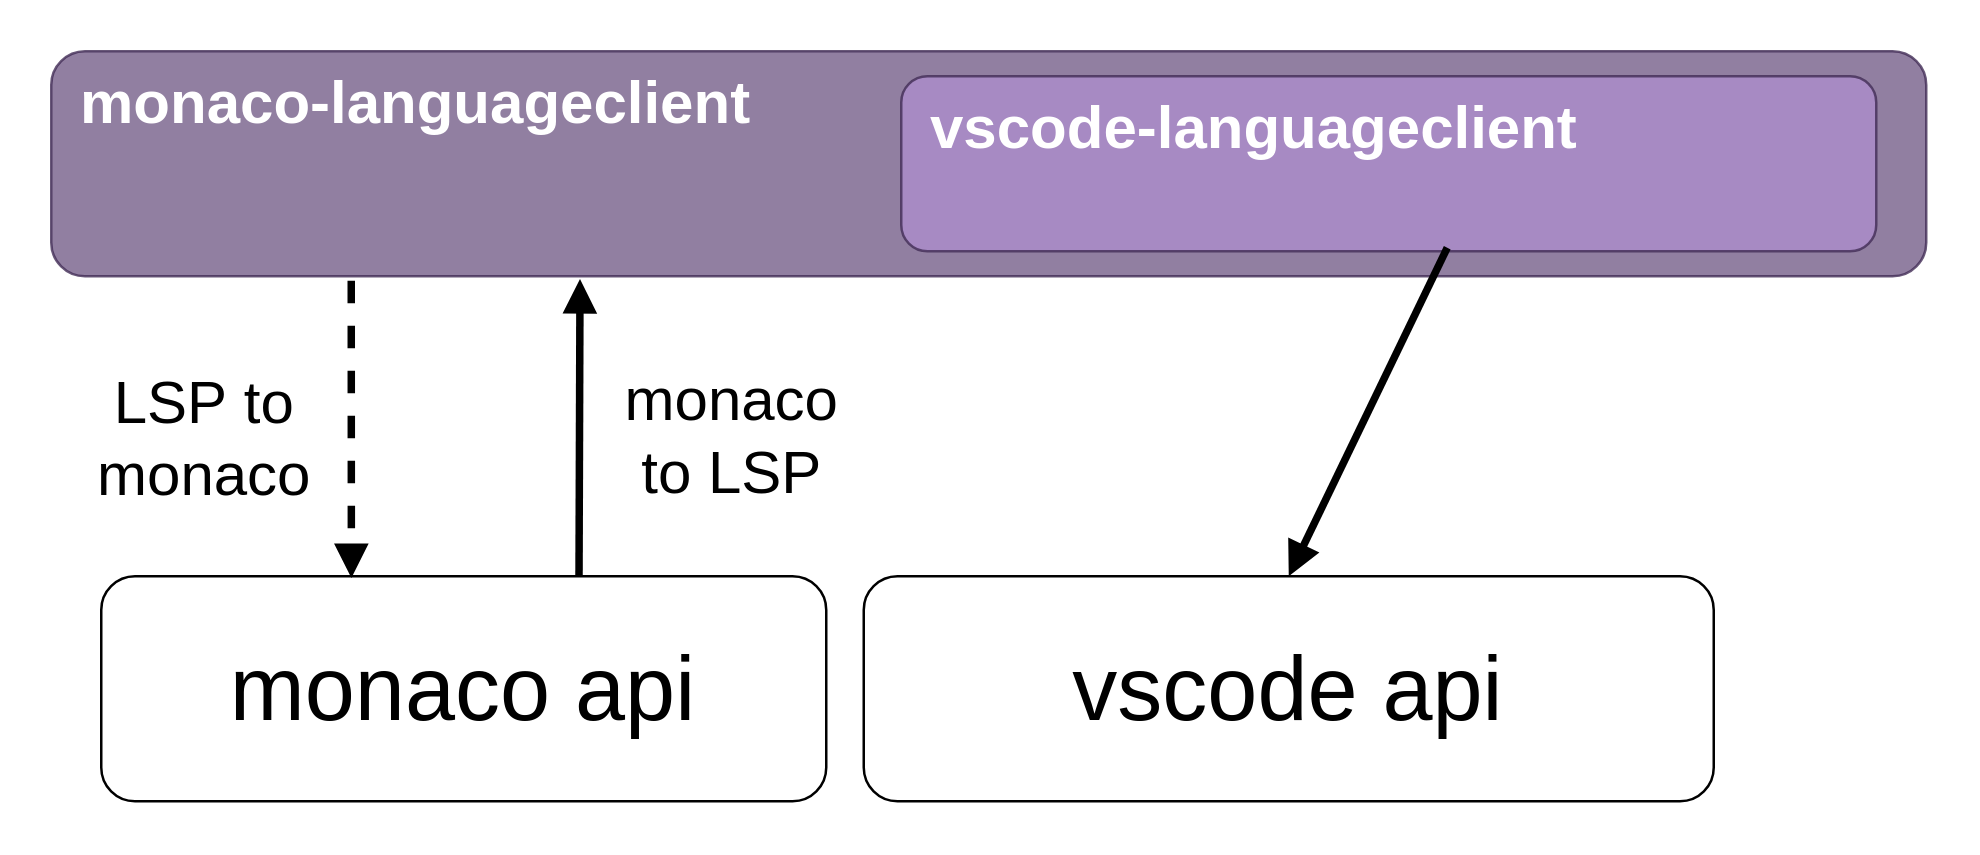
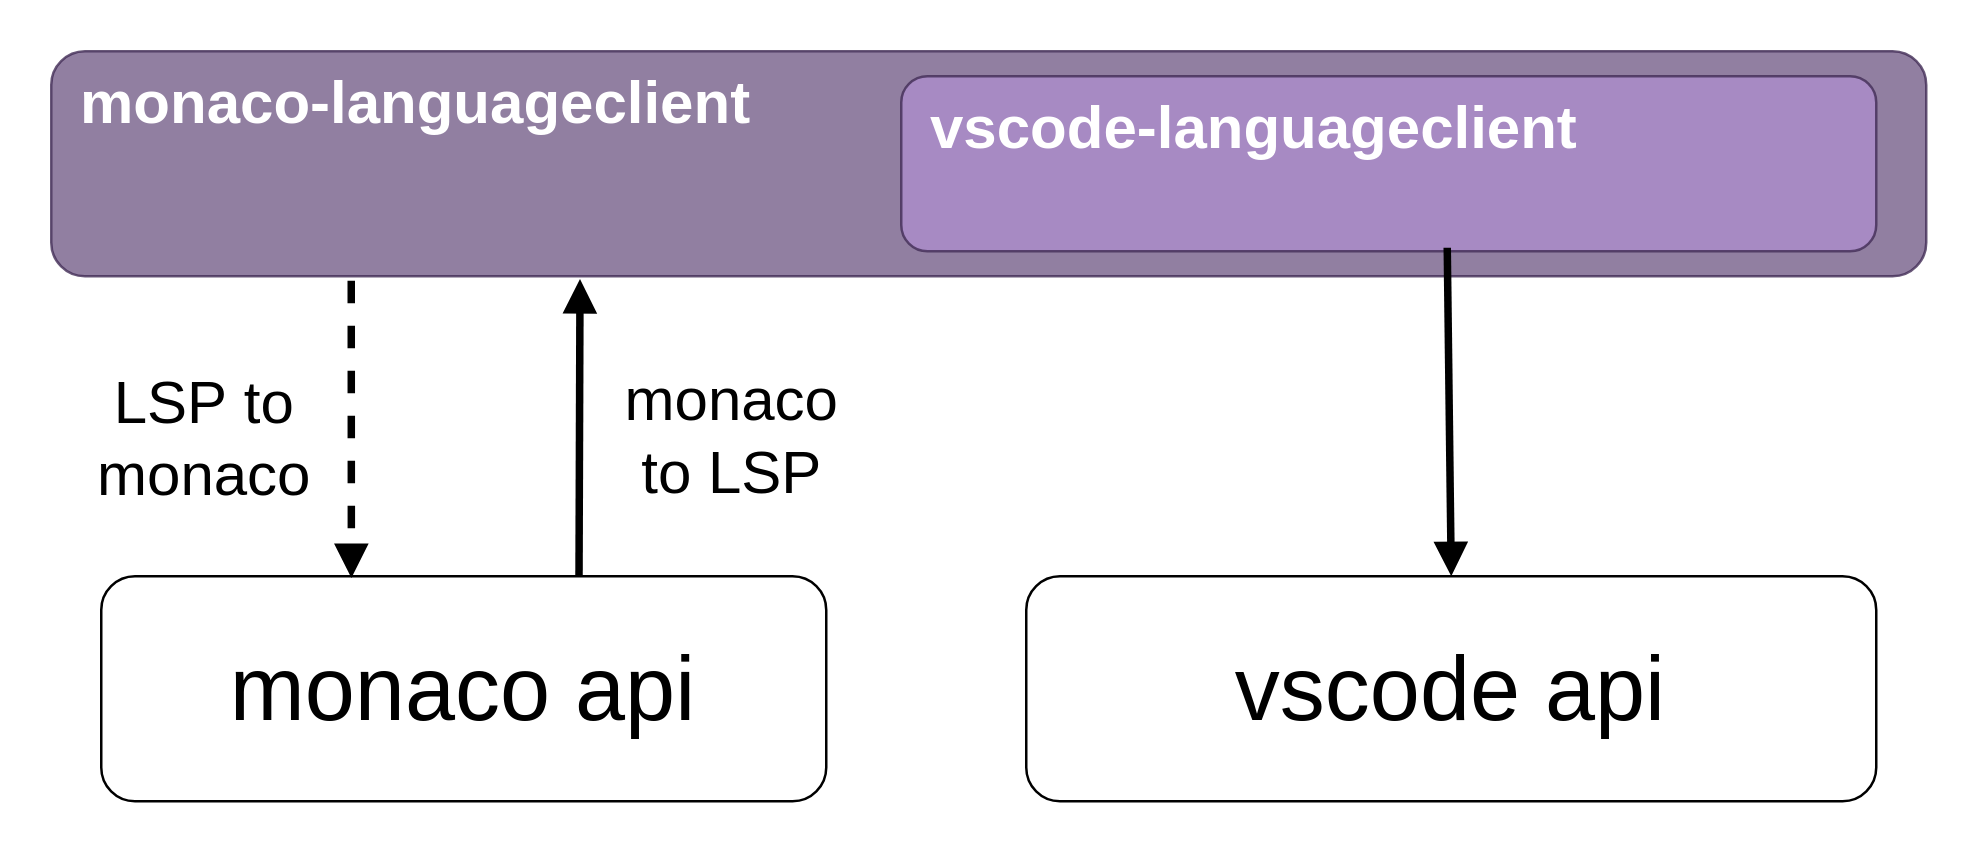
- <mxCell id="5" value="&lt;font style=&quot;font-size: 36px;&quot;&gt;vscode api&lt;/font&gt;" style="rounded=1;whiteSpace=wrap;html=1;" parent="1" vertex="1"><mxGeometry x="345" y="230" width="340" height="90" as="geometry" /></mxCell>
+ <mxCell id="5" value="&lt;font style=&quot;font-size: 36px;&quot;&gt;vscode api&lt;/font&gt;" style="rounded=1;whiteSpace=wrap;html=1;" parent="1" vertex="1"><mxGeometry x="410" y="230" width="340" height="90" as="geometry" /></mxCell>
